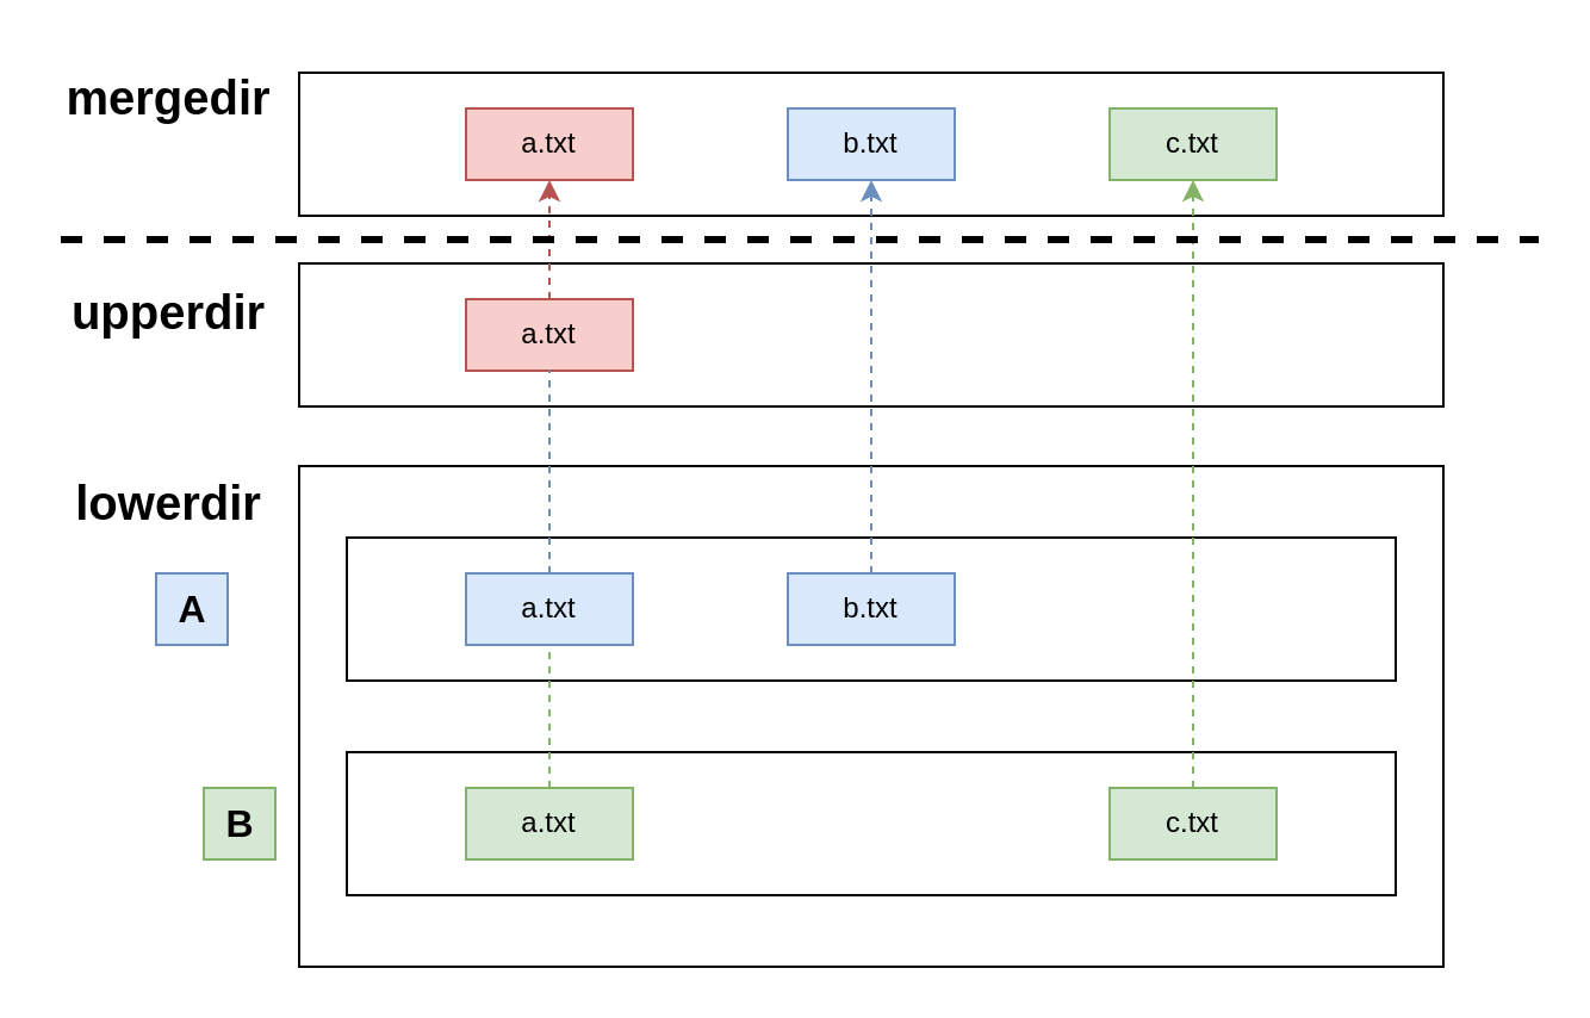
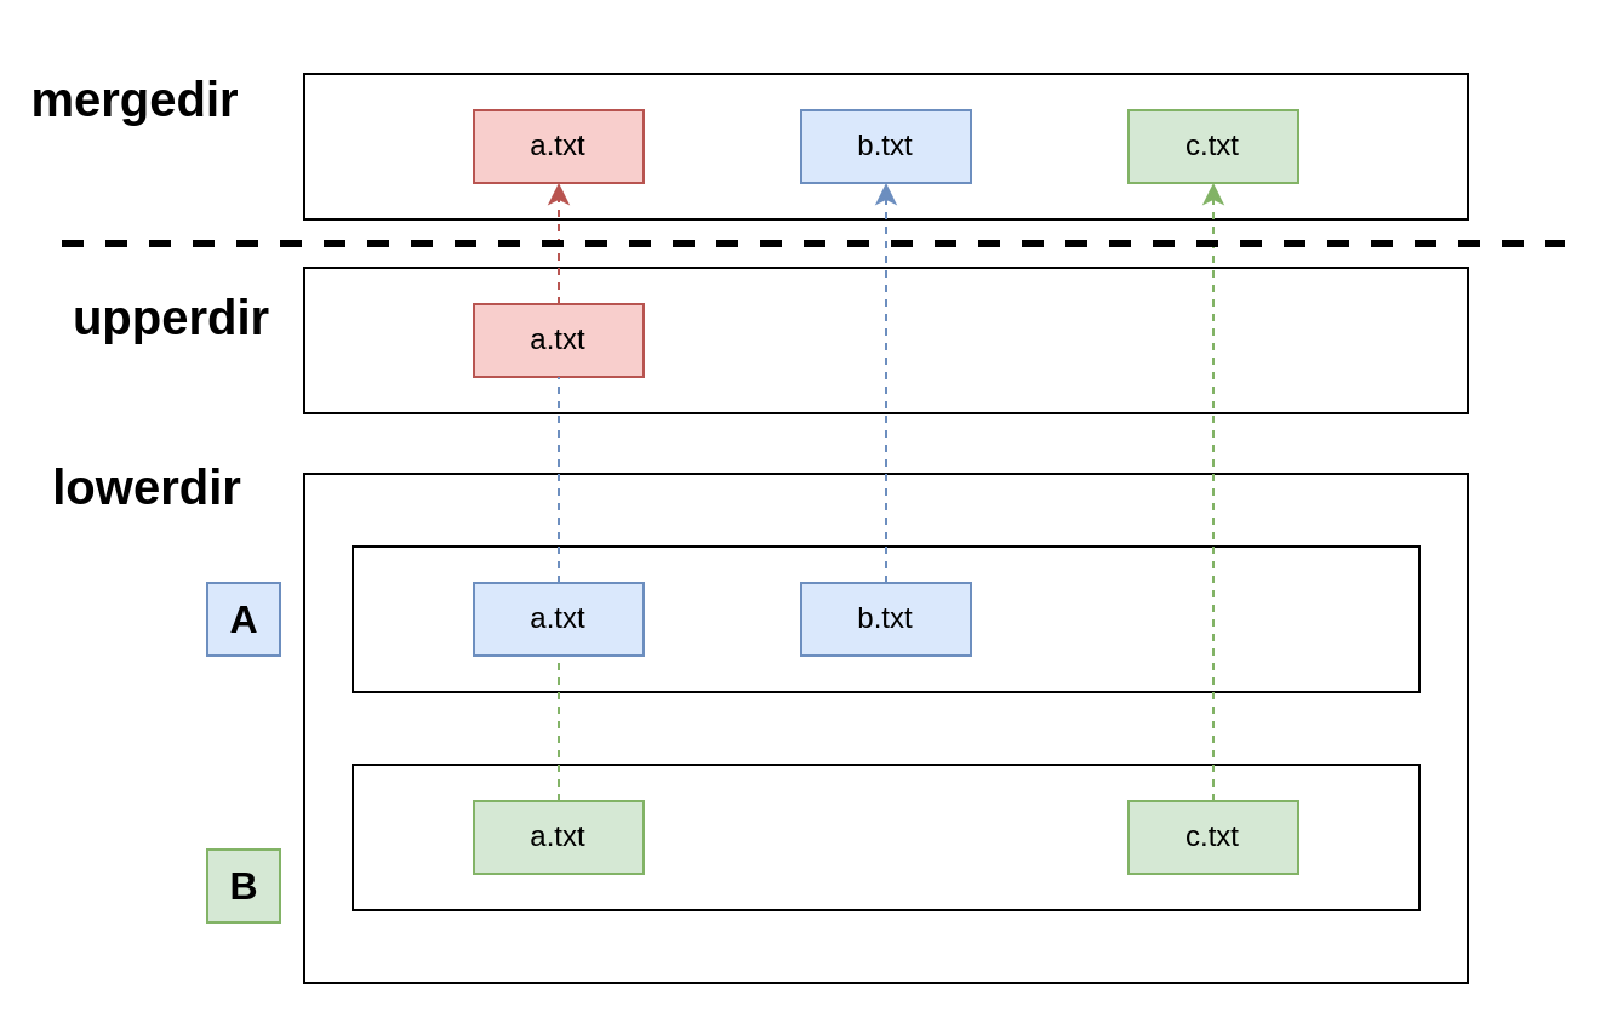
- <mxCell id="25" value="&lt;font style=&quot;font-size: 20px;&quot;&gt;mergedir&lt;/font&gt;" style="text;html=1;align=center;verticalAlign=middle;resizable=0;points=[];autosize=1;strokeColor=none;fillColor=none;fontStyle=1" vertex="1" parent="1"><mxGeometry x="20" y="20" width="100" height="40" as="geometry" /></mxCell>
+ <mxCell id="25" value="&lt;font style=&quot;font-size: 20px;&quot;&gt;mergedir&lt;/font&gt;" style="text;html=1;align=center;verticalAlign=middle;resizable=0;points=[];autosize=1;strokeColor=none;fillColor=none;fontStyle=1" vertex="1" parent="1"><mxGeometry x="5" y="20" width="100" height="40" as="geometry" /></mxCell>
- <mxCell id="19" value="&lt;font style=&quot;font-size: 20px;&quot;&gt;lowerdir&lt;/font&gt;" style="text;html=1;align=center;verticalAlign=middle;resizable=0;points=[];autosize=1;strokeColor=none;fillColor=none;fontStyle=1" vertex="1" parent="1"><mxGeometry x="25" y="190" width="90" height="40" as="geometry" /></mxCell>
+ <mxCell id="19" value="&lt;font style=&quot;font-size: 20px;&quot;&gt;lowerdir&lt;/font&gt;" style="text;html=1;align=center;verticalAlign=middle;resizable=0;points=[];autosize=1;strokeColor=none;fillColor=none;fontStyle=1" vertex="1" parent="1"><mxGeometry x="15" y="180" width="90" height="40" as="geometry" /></mxCell>
- <mxCell id="20" value="A" style="text;html=1;align=center;verticalAlign=middle;resizable=0;points=[];autosize=1;strokeColor=#6c8ebf;fillColor=#dae8fc;fontSize=16;fontStyle=1" vertex="1" parent="1"><mxGeometry x="65" y="240" width="30" height="30" as="geometry" /></mxCell>
+ <mxCell id="20" value="A" style="text;html=1;align=center;verticalAlign=middle;resizable=0;points=[];autosize=1;strokeColor=#6c8ebf;fillColor=#dae8fc;fontSize=16;fontStyle=1" vertex="1" parent="1"><mxGeometry x="85" y="240" width="30" height="30" as="geometry" /></mxCell>
- <mxCell id="21" value="B" style="text;html=1;align=center;verticalAlign=middle;resizable=0;points=[];autosize=1;strokeColor=#82b366;fillColor=#d5e8d4;fontSize=16;fontStyle=1" vertex="1" parent="1"><mxGeometry x="85" y="330" width="30" height="30" as="geometry" /></mxCell>
+ <mxCell id="21" value="B" style="text;html=1;align=center;verticalAlign=middle;resizable=0;points=[];autosize=1;strokeColor=#82b366;fillColor=#d5e8d4;fontSize=16;fontStyle=1" vertex="1" parent="1"><mxGeometry x="85" y="350" width="30" height="30" as="geometry" /></mxCell>
